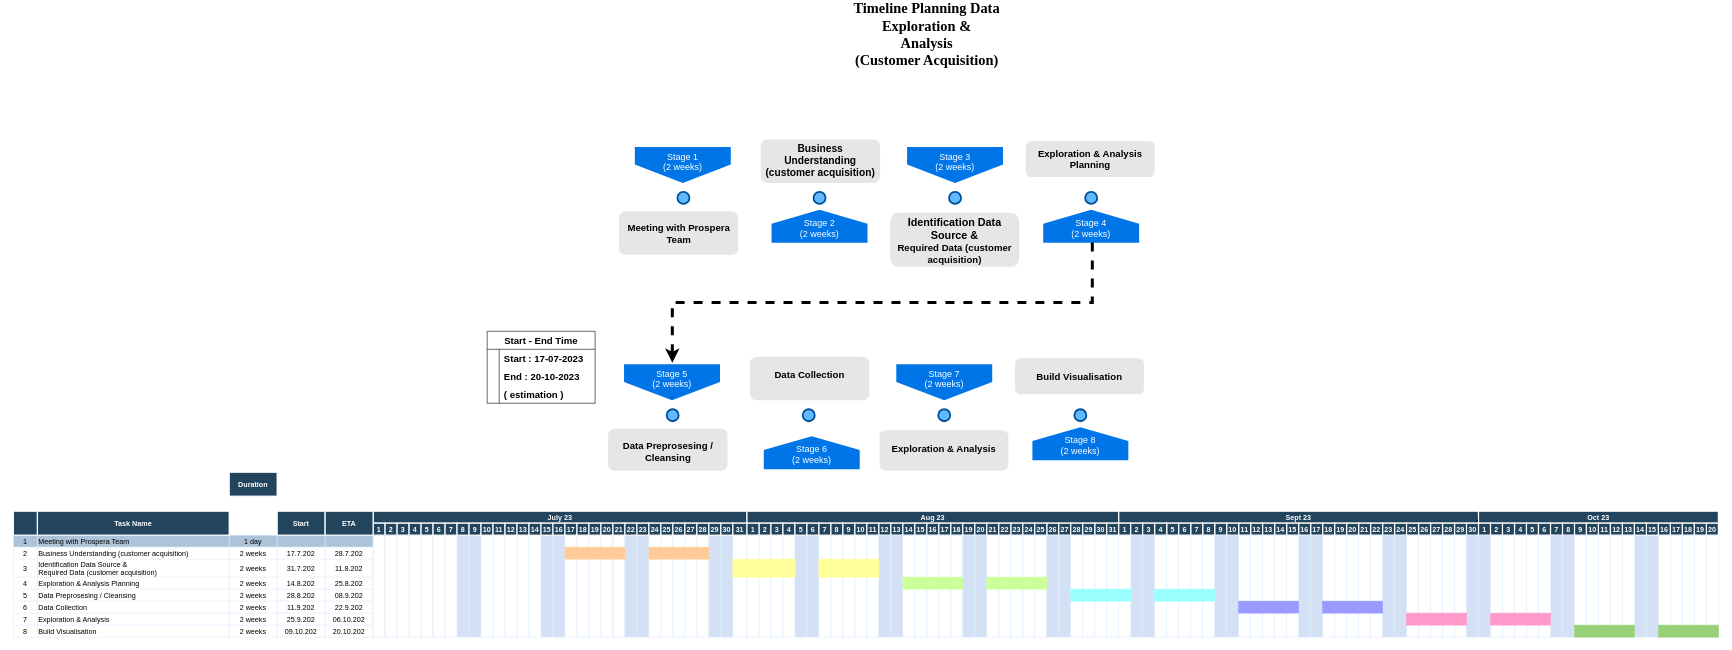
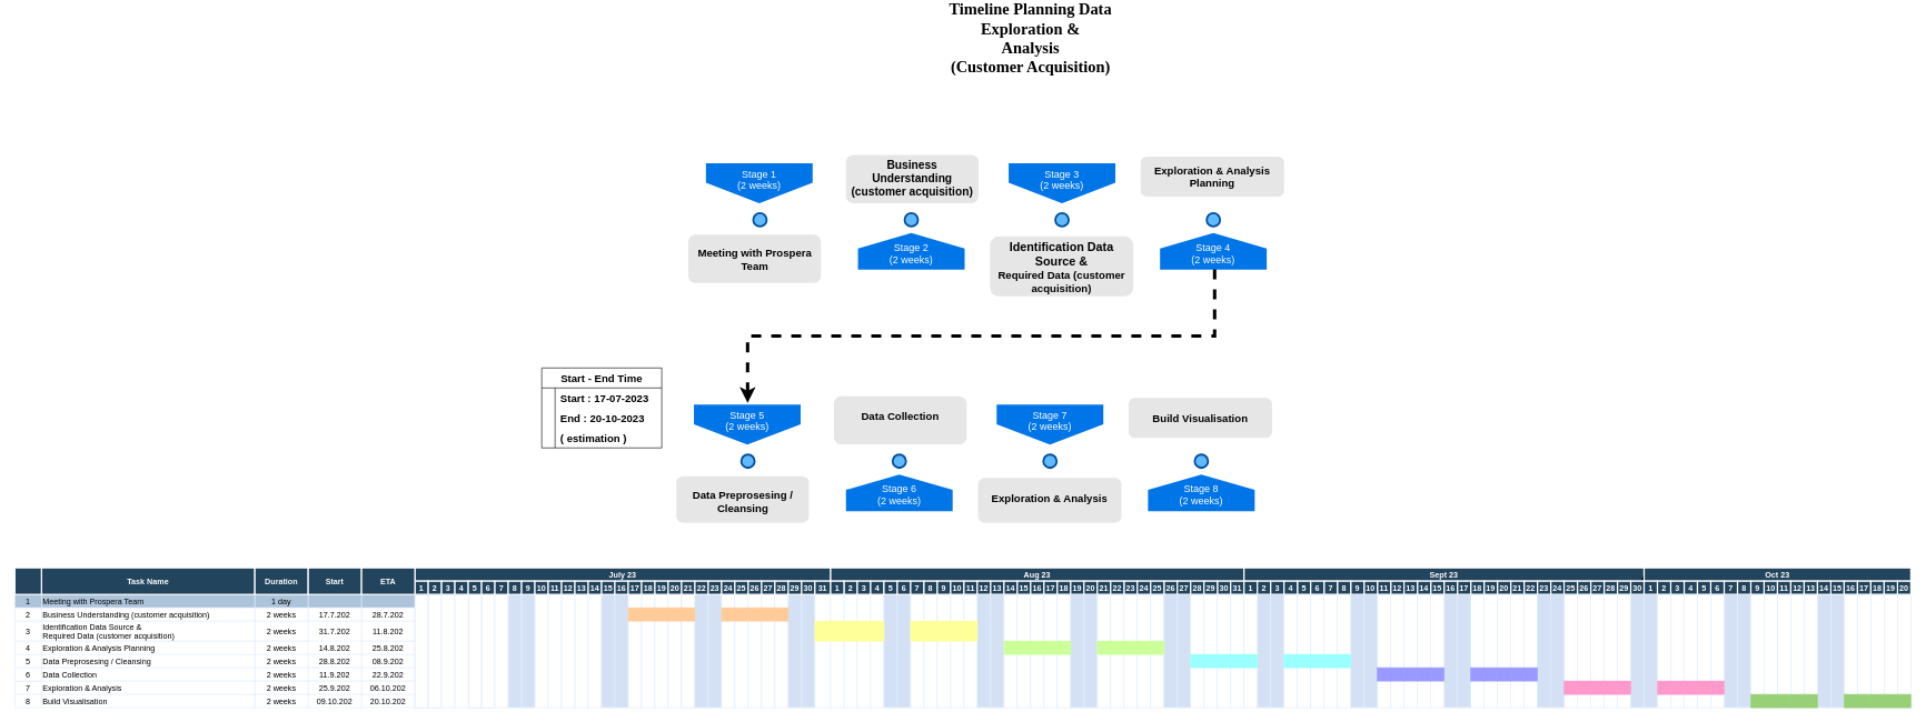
- <mxCell id="247" value="&lt;br&gt;&lt;div&gt;&lt;span&gt;&lt;br&gt;&lt;/span&gt;&lt;/div&gt;&lt;div&gt;&lt;span&gt;&lt;br&gt;&lt;/span&gt;&lt;/div&gt;&lt;div&gt;&lt;span&gt;Stage 6&lt;br&gt;&lt;/span&gt;&lt;/div&gt;&lt;div&gt;&lt;span&gt;(2 weeks)&lt;/span&gt;&lt;/div&gt;" style="shape=offPageConnector;whiteSpace=wrap;html=1;fillColor=#0075E8;fontSize=15;fontColor=#FFFFFF;size=0.418;flipV=1;verticalAlign=bottom;strokeColor=none;spacingBottom=4;" vertex="1" parent="1"><mxGeometry x="1272" y="725" width="160" height="55" as="geometry" /></mxCell>
+ <mxCell id="247" value="&lt;br&gt;&lt;div&gt;&lt;span&gt;&lt;br&gt;&lt;/span&gt;&lt;/div&gt;&lt;div&gt;&lt;span&gt;&lt;br&gt;&lt;/span&gt;&lt;/div&gt;&lt;div&gt;&lt;span&gt;Stage 6&lt;br&gt;&lt;/span&gt;&lt;/div&gt;&lt;div&gt;&lt;span&gt;(2 weeks)&lt;/span&gt;&lt;/div&gt;" style="shape=offPageConnector;whiteSpace=wrap;html=1;fillColor=#0075E8;fontSize=15;fontColor=#FFFFFF;size=0.418;flipV=1;verticalAlign=bottom;strokeColor=none;spacingBottom=4;" vertex="1" parent="1"><mxGeometry x="1267" y="710" width="160" height="55" as="geometry" /></mxCell>
- <mxCell id="87" value="Duration" style="fillColor=#23445D;strokeColor=#FFFFFF;strokeWidth=2;fontColor=#FFFFFF;fontStyle=1" parent="1" vertex="1"><mxGeometry x="380.5" y="785" width="80.0" height="40.0" as="geometry" /></mxCell>
+ <mxCell id="87" value="Duration" style="fillColor=#23445D;strokeColor=#FFFFFF;strokeWidth=2;fontColor=#FFFFFF;fontStyle=1" parent="1" vertex="1"><mxGeometry x="380.5" y="850" width="80.0" height="40.0" as="geometry" /></mxCell>
